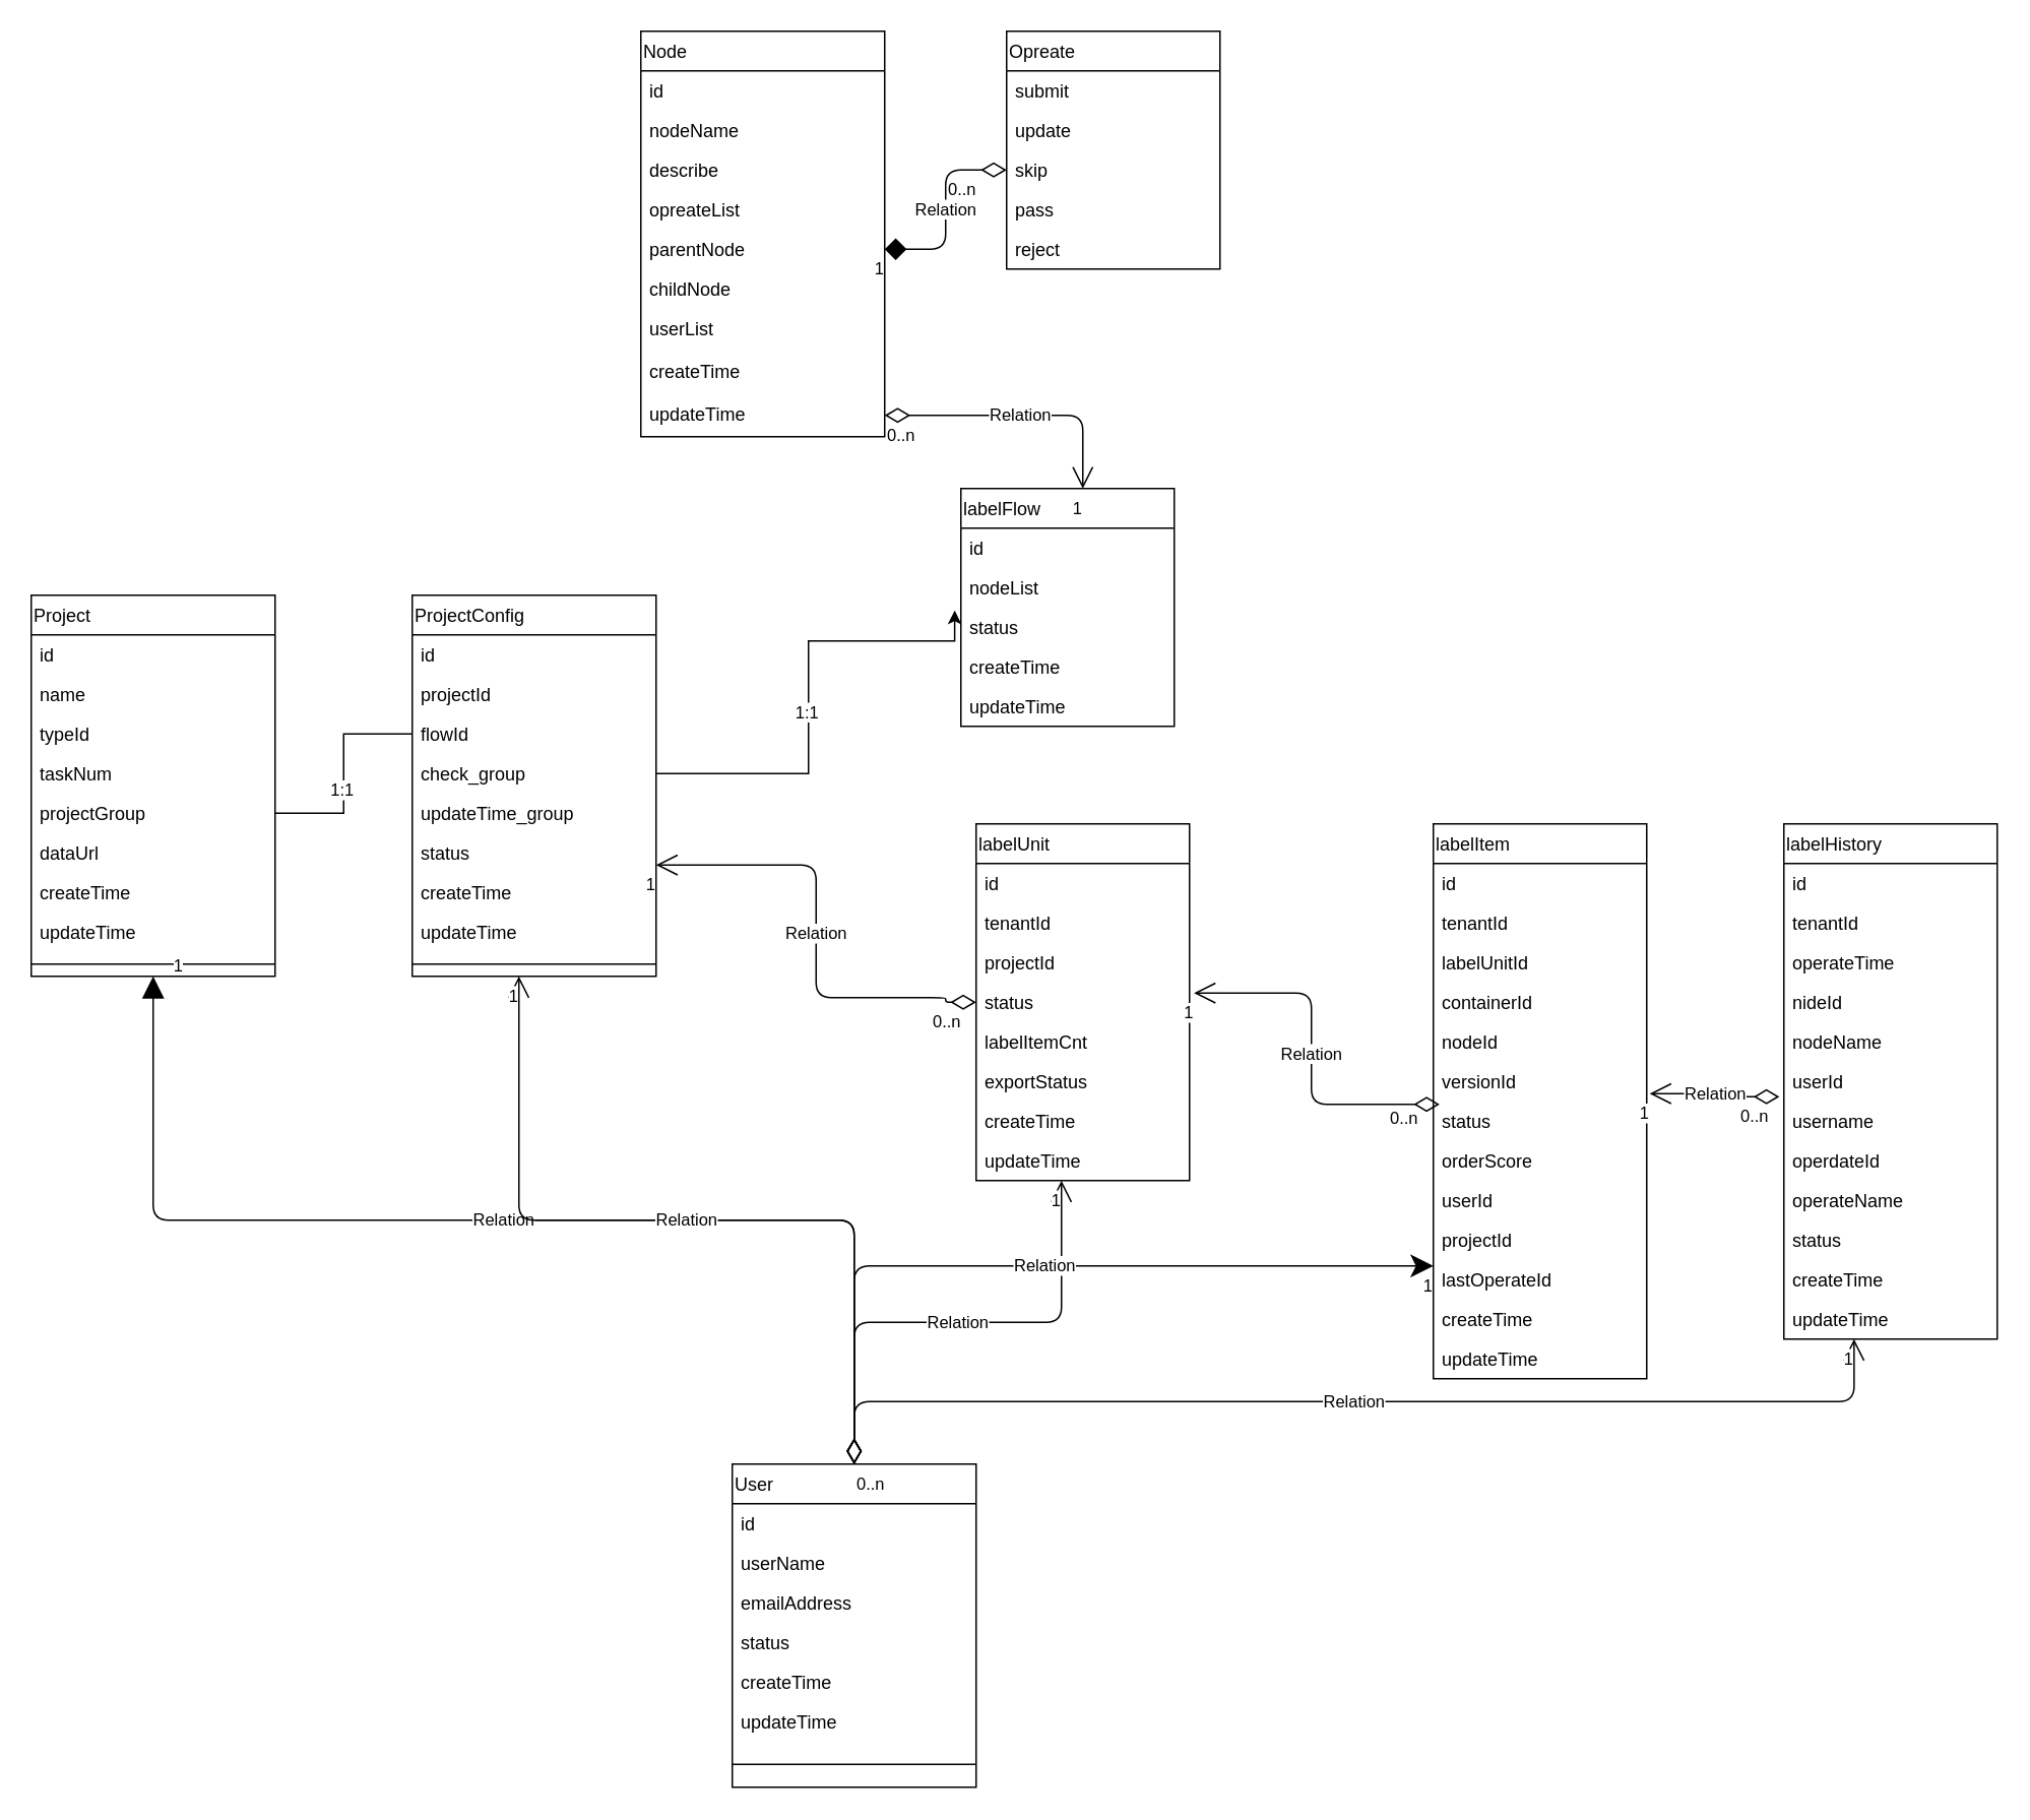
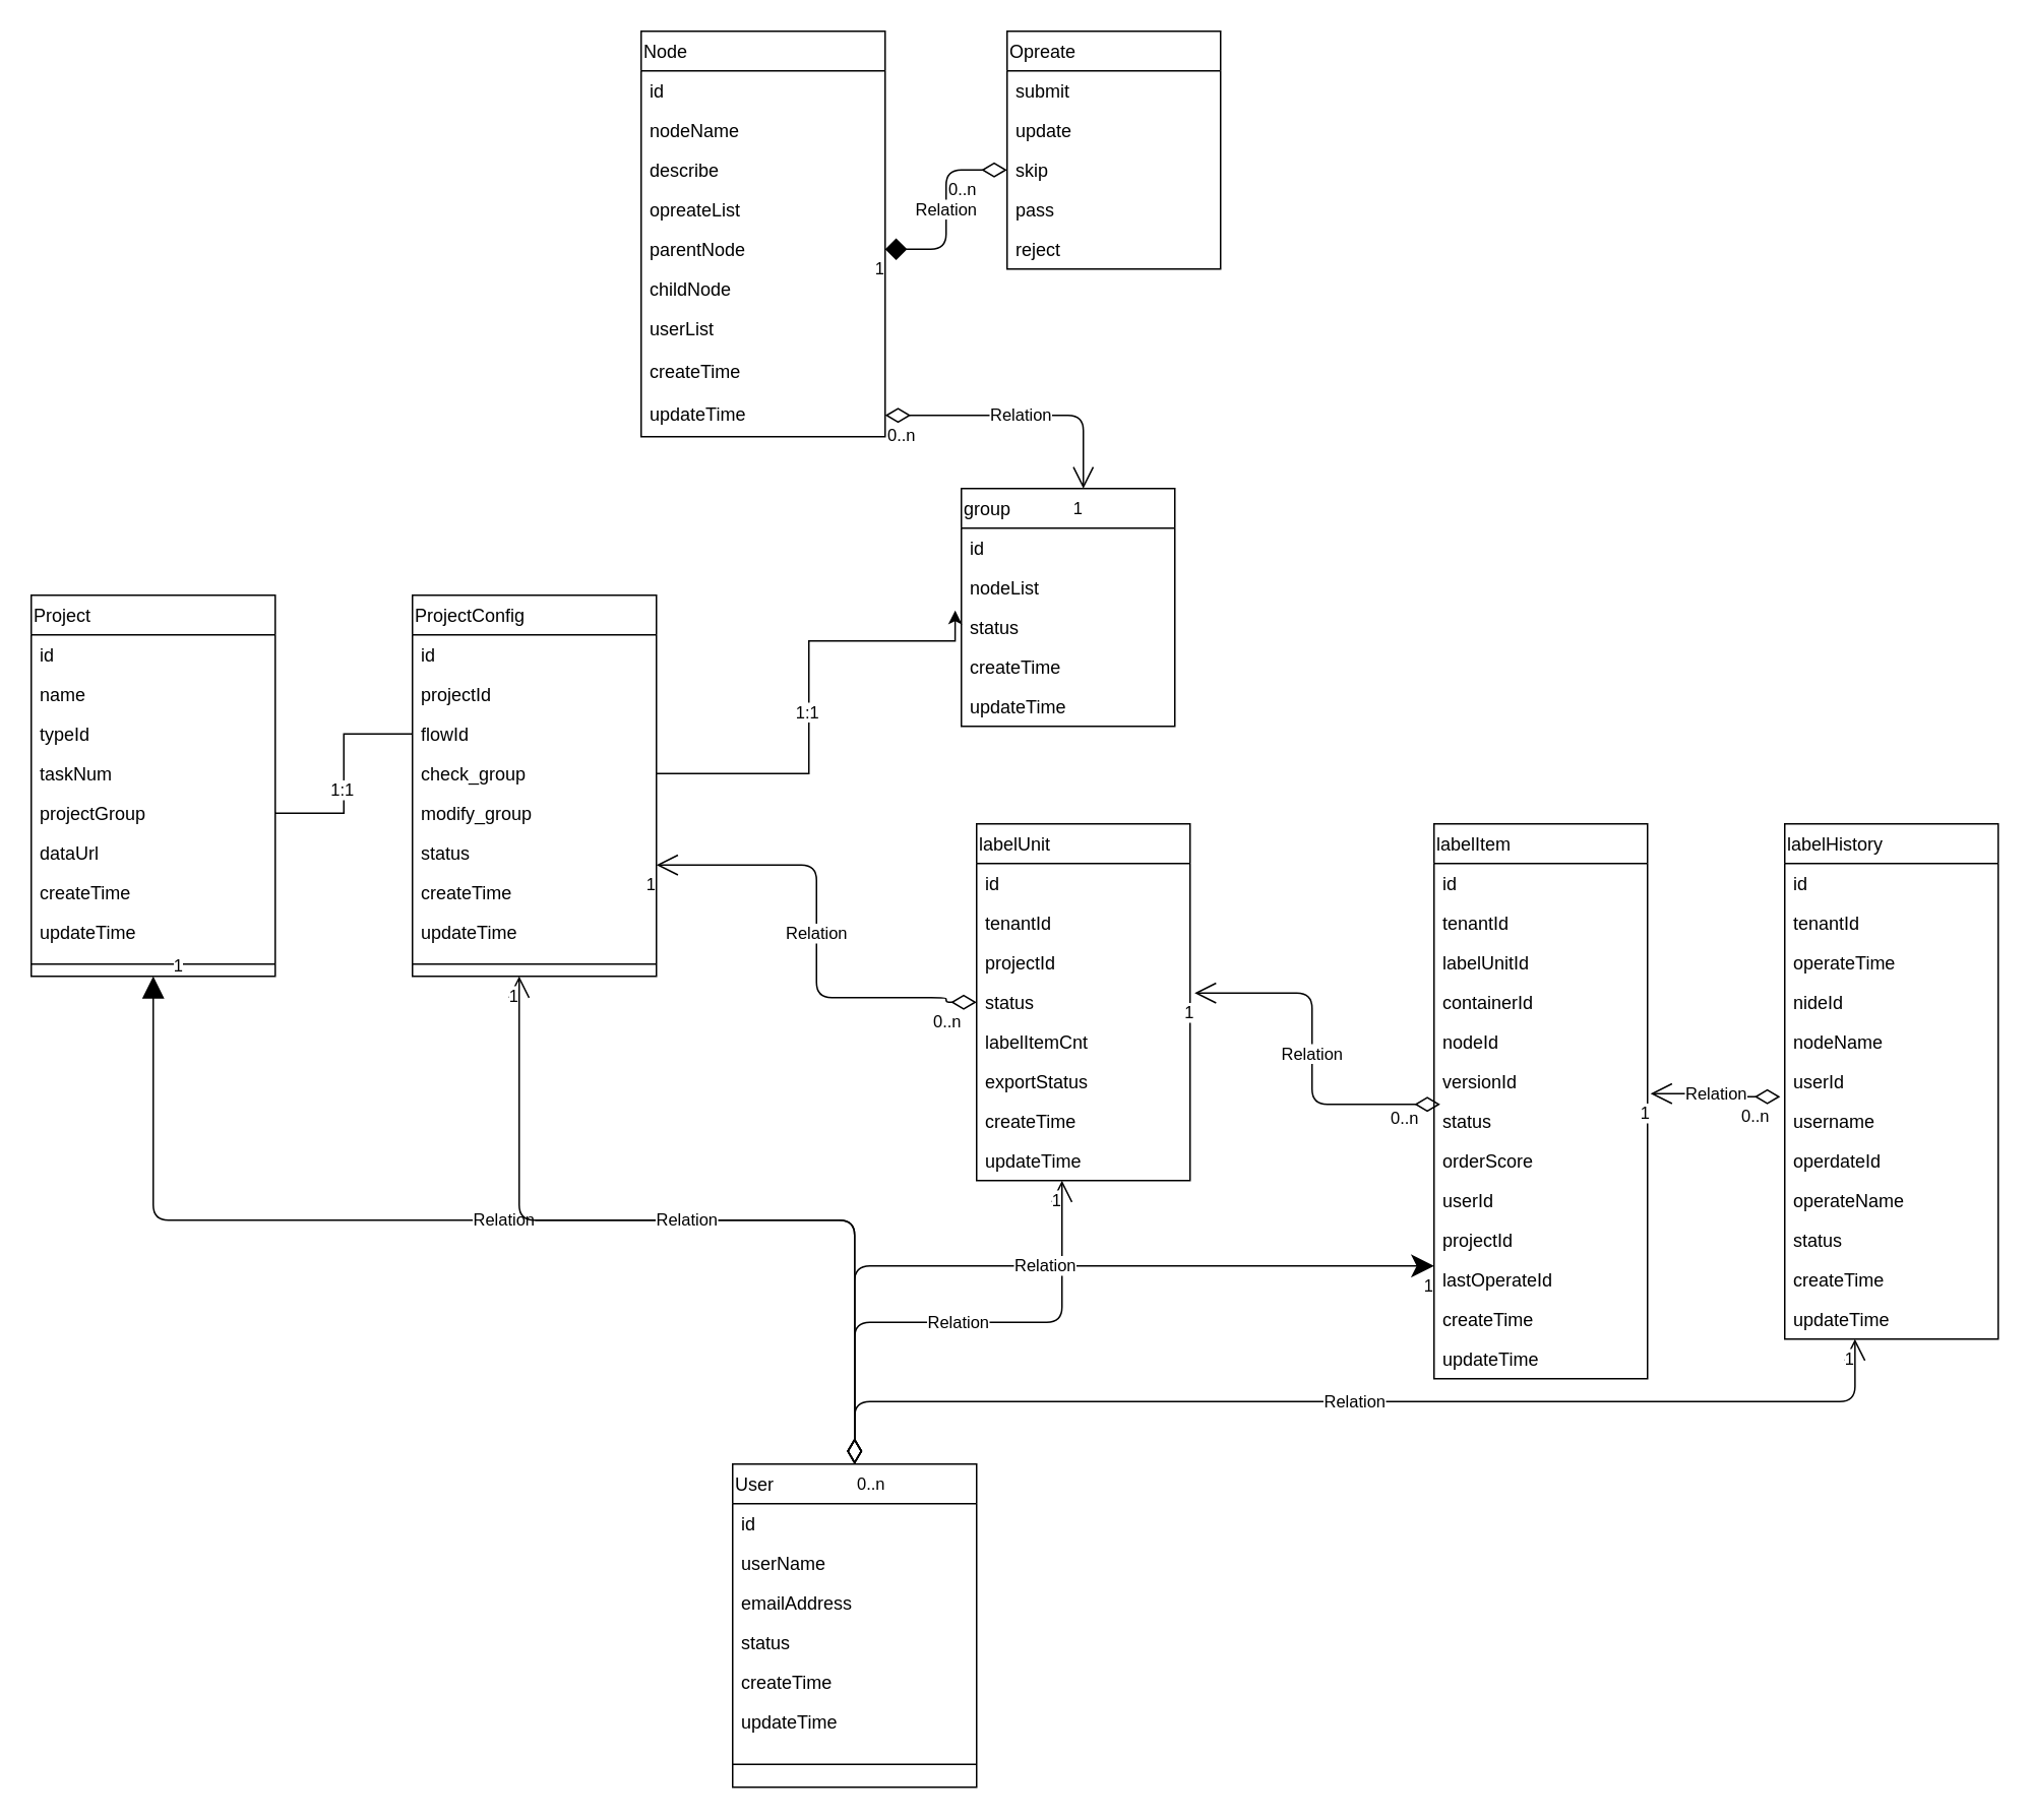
- <mxCell id="54" value="labelFlow" style="swimlane;fontStyle=0;childLayout=stackLayout;horizontal=1;startSize=26;fillColor=none;horizontalStack=0;resizeParent=1;resizeParentMax=0;resizeLast=0;collapsible=1;marginBottom=0;rounded=0;shadow=0;align=left;html=0;" vertex="1" parent="1"><mxGeometry x="630" y="320" width="140" height="156" as="geometry"><mxRectangle x="740" y="420" width="80" height="26" as="alternateBounds" /></mxGeometry></mxCell>
+ <mxCell id="54" value="group" style="swimlane;fontStyle=0;childLayout=stackLayout;horizontal=1;startSize=26;fillColor=none;horizontalStack=0;resizeParent=1;resizeParentMax=0;resizeLast=0;collapsible=1;marginBottom=0;rounded=0;shadow=0;align=left;html=0;" vertex="1" parent="1"><mxGeometry x="630" y="320" width="140" height="156" as="geometry"><mxRectangle x="740" y="420" width="80" height="26" as="alternateBounds" /></mxGeometry></mxCell>
- <mxCell id="25" value="updateTime_group " style="text;align=left;verticalAlign=top;spacingLeft=4;spacingRight=4;overflow=hidden;rotatable=0;points=[[0,0.5],[1,0.5]];portConstraint=eastwest;" vertex="1" parent="20"><mxGeometry y="130" width="160" height="26" as="geometry" /></mxCell>
+ <mxCell id="25" value="modify_group " style="text;align=left;verticalAlign=top;spacingLeft=4;spacingRight=4;overflow=hidden;rotatable=0;points=[[0,0.5],[1,0.5]];portConstraint=eastwest;" vertex="1" parent="20"><mxGeometry y="130" width="160" height="26" as="geometry" /></mxCell>
